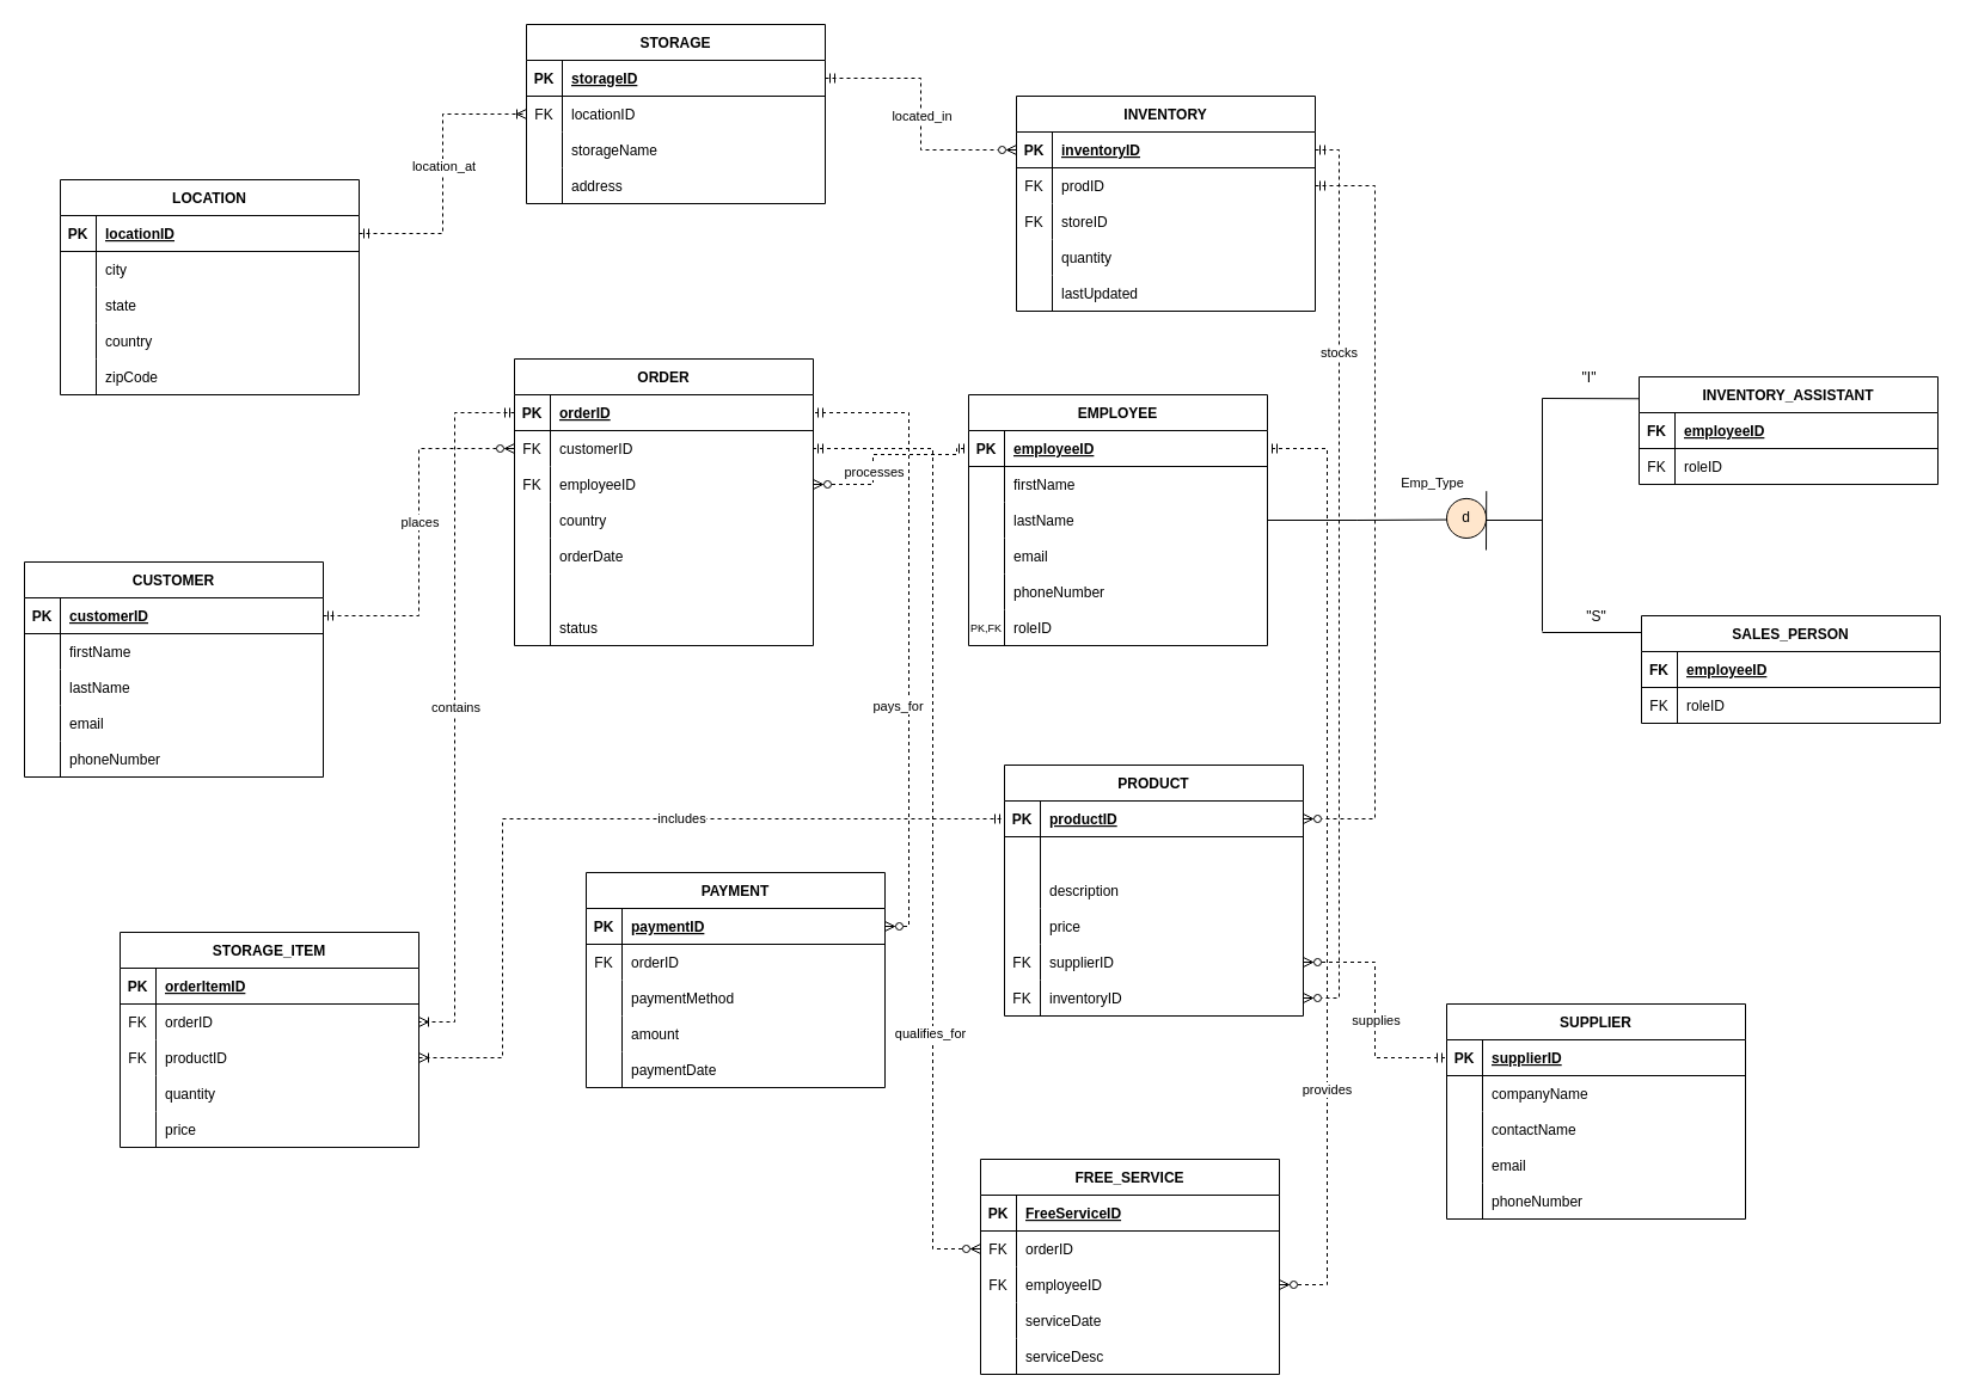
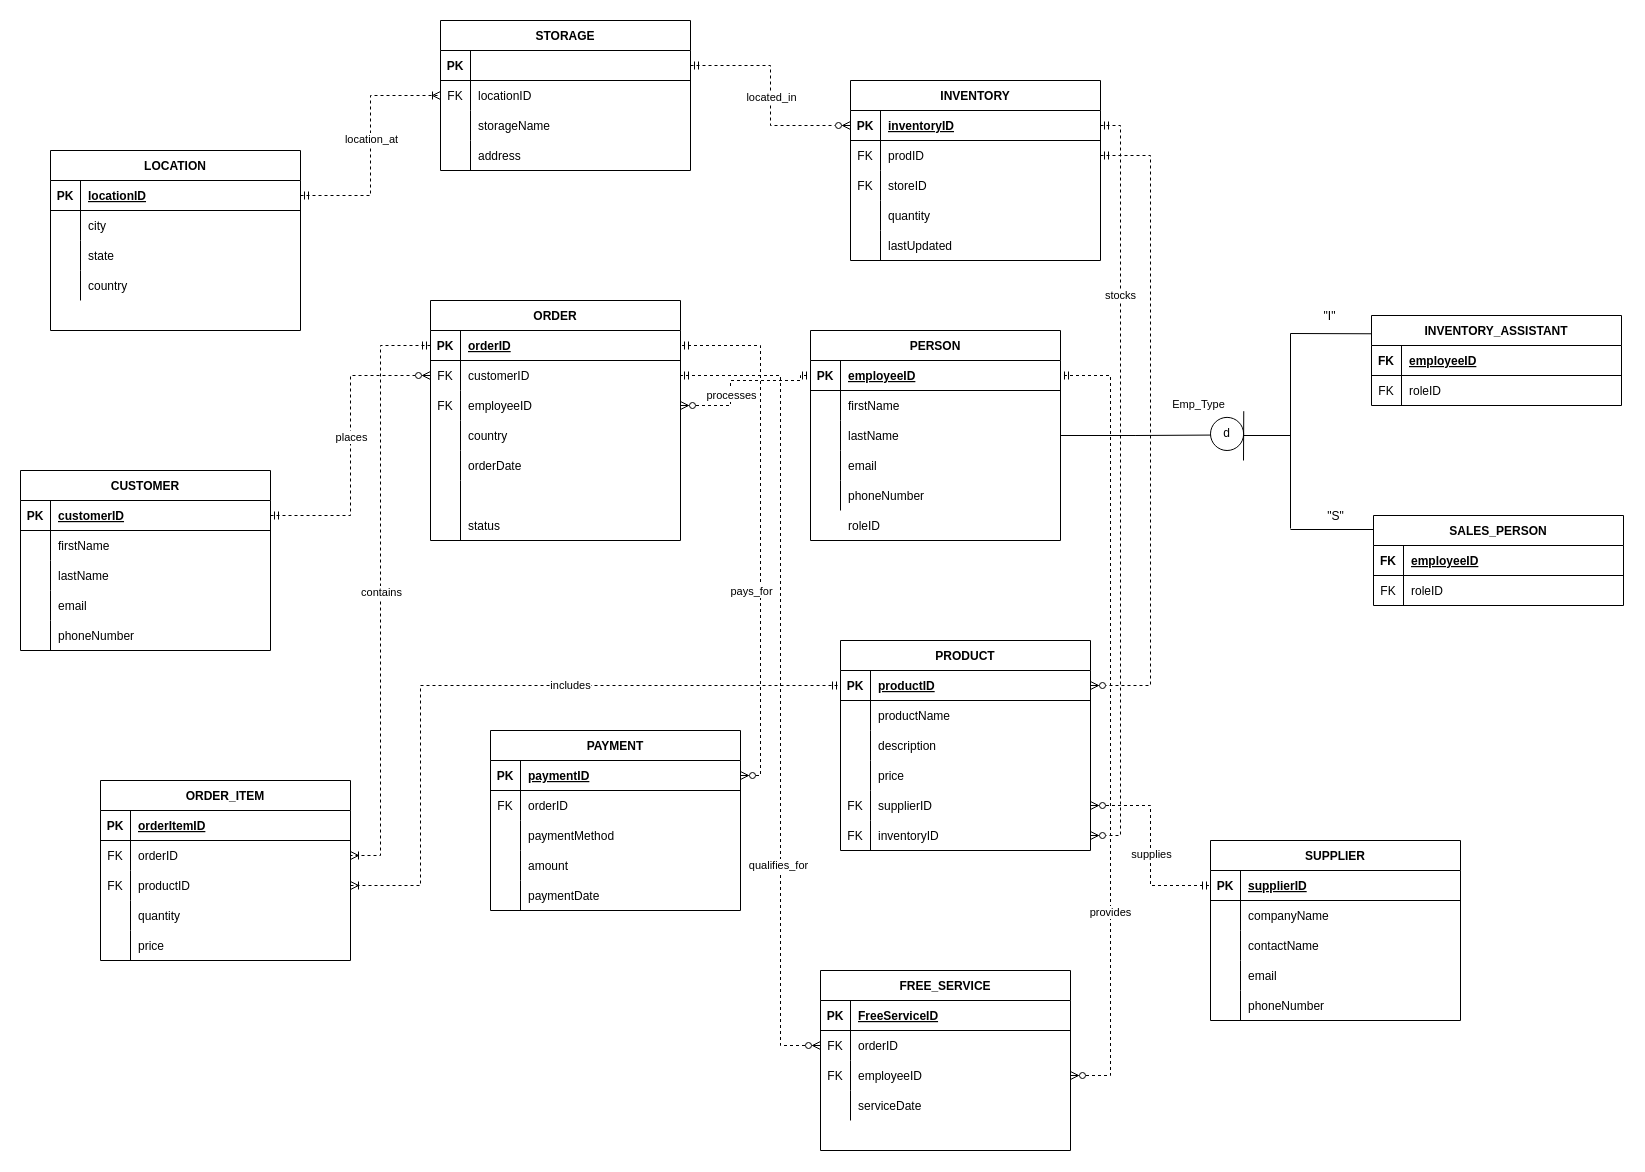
- <mxCell id="5" value="storageID" style="shape=partialRectangle;overflow=hidden;connectable=0;fillColor=none;top=0;left=0;bottom=0;right=0;align=left;spacingLeft=6;fontStyle=5;" parent="3" vertex="1"><mxGeometry x="30" width="220" height="30" as="geometry"><mxRectangle width="220" height="30" as="alternateBounds" /></mxGeometry></mxCell>
- <mxCell id="30" value="zipCode" style="shape=partialRectangle;overflow=hidden;connectable=0;fillColor=none;top=0;left=0;bottom=0;right=0;align=left;spacingLeft=6;" parent="28" vertex="1"><mxGeometry x="30" width="220" height="30" as="geometry"><mxRectangle width="220" height="30" as="alternateBounds" /></mxGeometry></mxCell>
- <mxCell id="68" value="EMPLOYEE" style="shape=table;startSize=30;container=1;collapsible=1;childLayout=tableLayout;fixedRows=1;rowLines=0;fontStyle=1;align=center;resizeLast=1;" parent="1" vertex="1"><mxGeometry x="810" y="330" width="250" height="210" as="geometry" /></mxCell>
+ <mxCell id="68" value="PERSON" style="shape=table;startSize=30;container=1;collapsible=1;childLayout=tableLayout;fixedRows=1;rowLines=0;fontStyle=1;align=center;resizeLast=1;" parent="1" vertex="1"><mxGeometry x="810" y="330" width="250" height="210" as="geometry" /></mxCell>
- <mxCell id="217" value="d" style="ellipse;whiteSpace=wrap;html=1;aspect=fixed;fillColor=#ffe6cc;" parent="1" vertex="1"><mxGeometry x="1210" y="416.87" width="33.13" height="33.13" as="geometry" /></mxCell>
+ <mxCell id="217" value="d" style="ellipse;whiteSpace=wrap;html=1;aspect=fixed;" parent="1" vertex="1"><mxGeometry x="1210" y="416.87" width="33.13" height="33.13" as="geometry" /></mxCell>
- <mxCell id="85" value="PK,FK" style="shape=partialRectangle;overflow=hidden;connectable=0;fillColor=none;top=0;left=0;bottom=0;right=0;fontSize=9;" parent="84" vertex="1"><mxGeometry width="30" height="30" as="geometry"><mxRectangle width="30" height="30" as="alternateBounds" /></mxGeometry></mxCell>
+ <mxCell id="141" value="productName" style="shape=partialRectangle;overflow=hidden;connectable=0;fillColor=none;top=0;left=0;bottom=0;right=0;align=left;spacingLeft=6;" parent="139" vertex="1"><mxGeometry x="30" width="220" height="30" as="geometry"><mxRectangle width="220" height="30" as="alternateBounds" /></mxGeometry></mxCell>
- <mxCell id="103" value="STORAGE_ITEM" style="shape=table;startSize=30;container=1;collapsible=1;childLayout=tableLayout;fixedRows=1;rowLines=0;fontStyle=1;align=center;resizeLast=1;" parent="1" vertex="1"><mxGeometry x="100" y="780" width="250" height="180" as="geometry" /></mxCell>
+ <mxCell id="103" value="ORDER_ITEM" style="shape=table;startSize=30;container=1;collapsible=1;childLayout=tableLayout;fixedRows=1;rowLines=0;fontStyle=1;align=center;resizeLast=1;" parent="1" vertex="1"><mxGeometry x="100" y="780" width="250" height="180" as="geometry" /></mxCell>
- <mxCell id="169" value="serviceDesc" style="shape=partialRectangle;overflow=hidden;connectable=0;fillColor=none;top=0;left=0;bottom=0;right=0;align=left;spacingLeft=6;" parent="167" vertex="1"><mxGeometry x="30" width="220" height="30" as="geometry"><mxRectangle width="220" height="30" as="alternateBounds" /></mxGeometry></mxCell>
